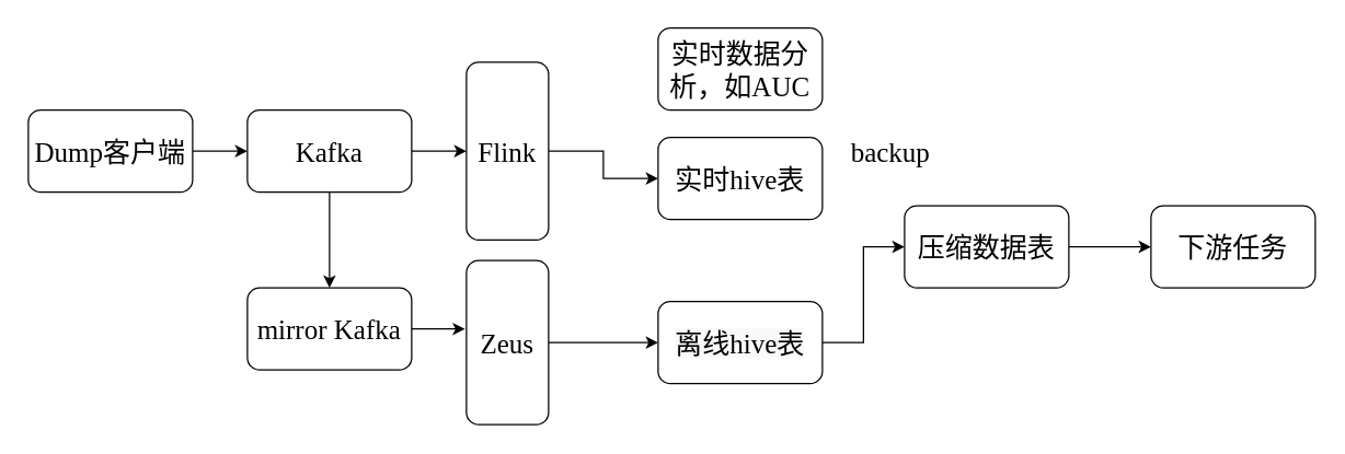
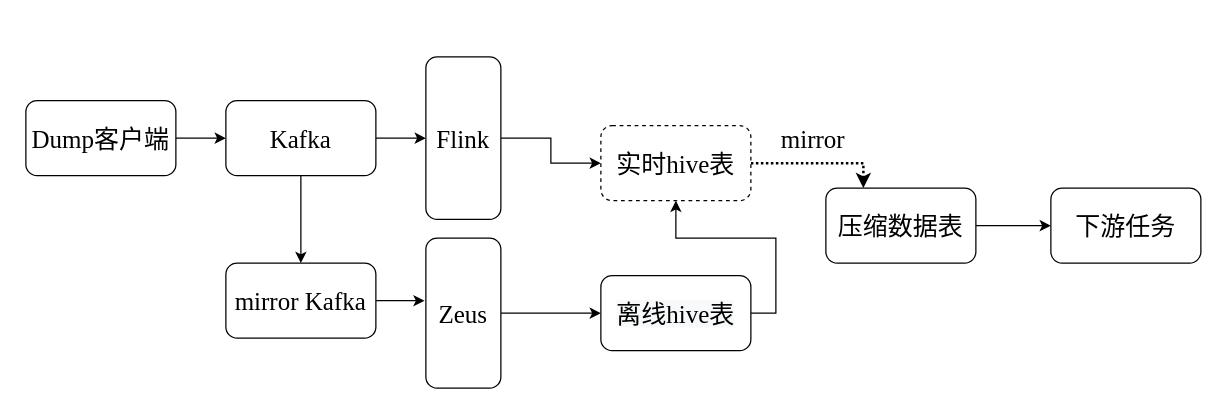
- <mxCell id="20" value="实时数据分析，如AUC" style="rounded=1;whiteSpace=wrap;html=1;fontFamily=Times New Roman;fontSize=20;" vertex="1" parent="1"><mxGeometry x="480" y="20" width="120" height="60" as="geometry" /></mxCell>
- <mxCell id="21" value="backup" style="text;html=1;strokeColor=none;fillColor=none;align=center;verticalAlign=middle;whiteSpace=wrap;rounded=0;fontFamily=Times New Roman;fontSize=20;" vertex="1" parent="1"><mxGeometry x="620" y="95" width="60" height="30" as="geometry" /></mxCell>
+ <mxCell id="21" value="mirror" style="text;html=1;strokeColor=none;fillColor=none;align=center;verticalAlign=middle;whiteSpace=wrap;rounded=0;fontFamily=Times New Roman;fontSize=20;" vertex="1" parent="1"><mxGeometry x="620" y="95" width="60" height="30" as="geometry" /></mxCell>
- <mxCell id="14" value="实时hive表" style="rounded=1;whiteSpace=wrap;html=1;fontFamily=Times New Roman;fontSize=20;" vertex="1" parent="1"><mxGeometry x="480" y="100" width="120" height="60" as="geometry" /></mxCell>
+ <mxCell id="14" value="实时hive表" style="rounded=1;whiteSpace=wrap;html=1;fontFamily=Times New Roman;fontSize=20;dashed=1;" vertex="1" parent="1"><mxGeometry x="480" y="100" width="120" height="60" as="geometry" /></mxCell>
+ <mxCell id="13" style="edgeStyle=orthogonalEdgeStyle;rounded=0;orthogonalLoop=1;jettySize=auto;html=1;exitX=1;exitY=0.5;exitDx=0;exitDy=0;entryX=0.25;entryY=0;entryDx=0;entryDy=0;fontFamily=Times New Roman;fontSize=20;dashed=1;strokeWidth=2;dashPattern=1 1;" edge="1" parent="1" source="14" target="18"><mxGeometry relative="1" as="geometry" /></mxCell>
- <mxCell id="15" style="edgeStyle=orthogonalEdgeStyle;rounded=0;orthogonalLoop=1;jettySize=auto;html=1;exitX=1;exitY=0.5;exitDx=0;exitDy=0;entryX=0;entryY=0.5;entryDx=0;entryDy=0;fontFamily=Times New Roman;fontSize=20;" edge="1" parent="1" source="16" target="18"><mxGeometry relative="1" as="geometry" /></mxCell>
+ <mxCell id="15" style="edgeStyle=orthogonalEdgeStyle;rounded=0;orthogonalLoop=1;jettySize=auto;html=1;exitX=1;exitY=0.5;exitDx=0;exitDy=0;fontFamily=Times New Roman;fontSize=20;" edge="1" parent="1" source="16" target="14"><mxGeometry relative="1" as="geometry" /></mxCell>
